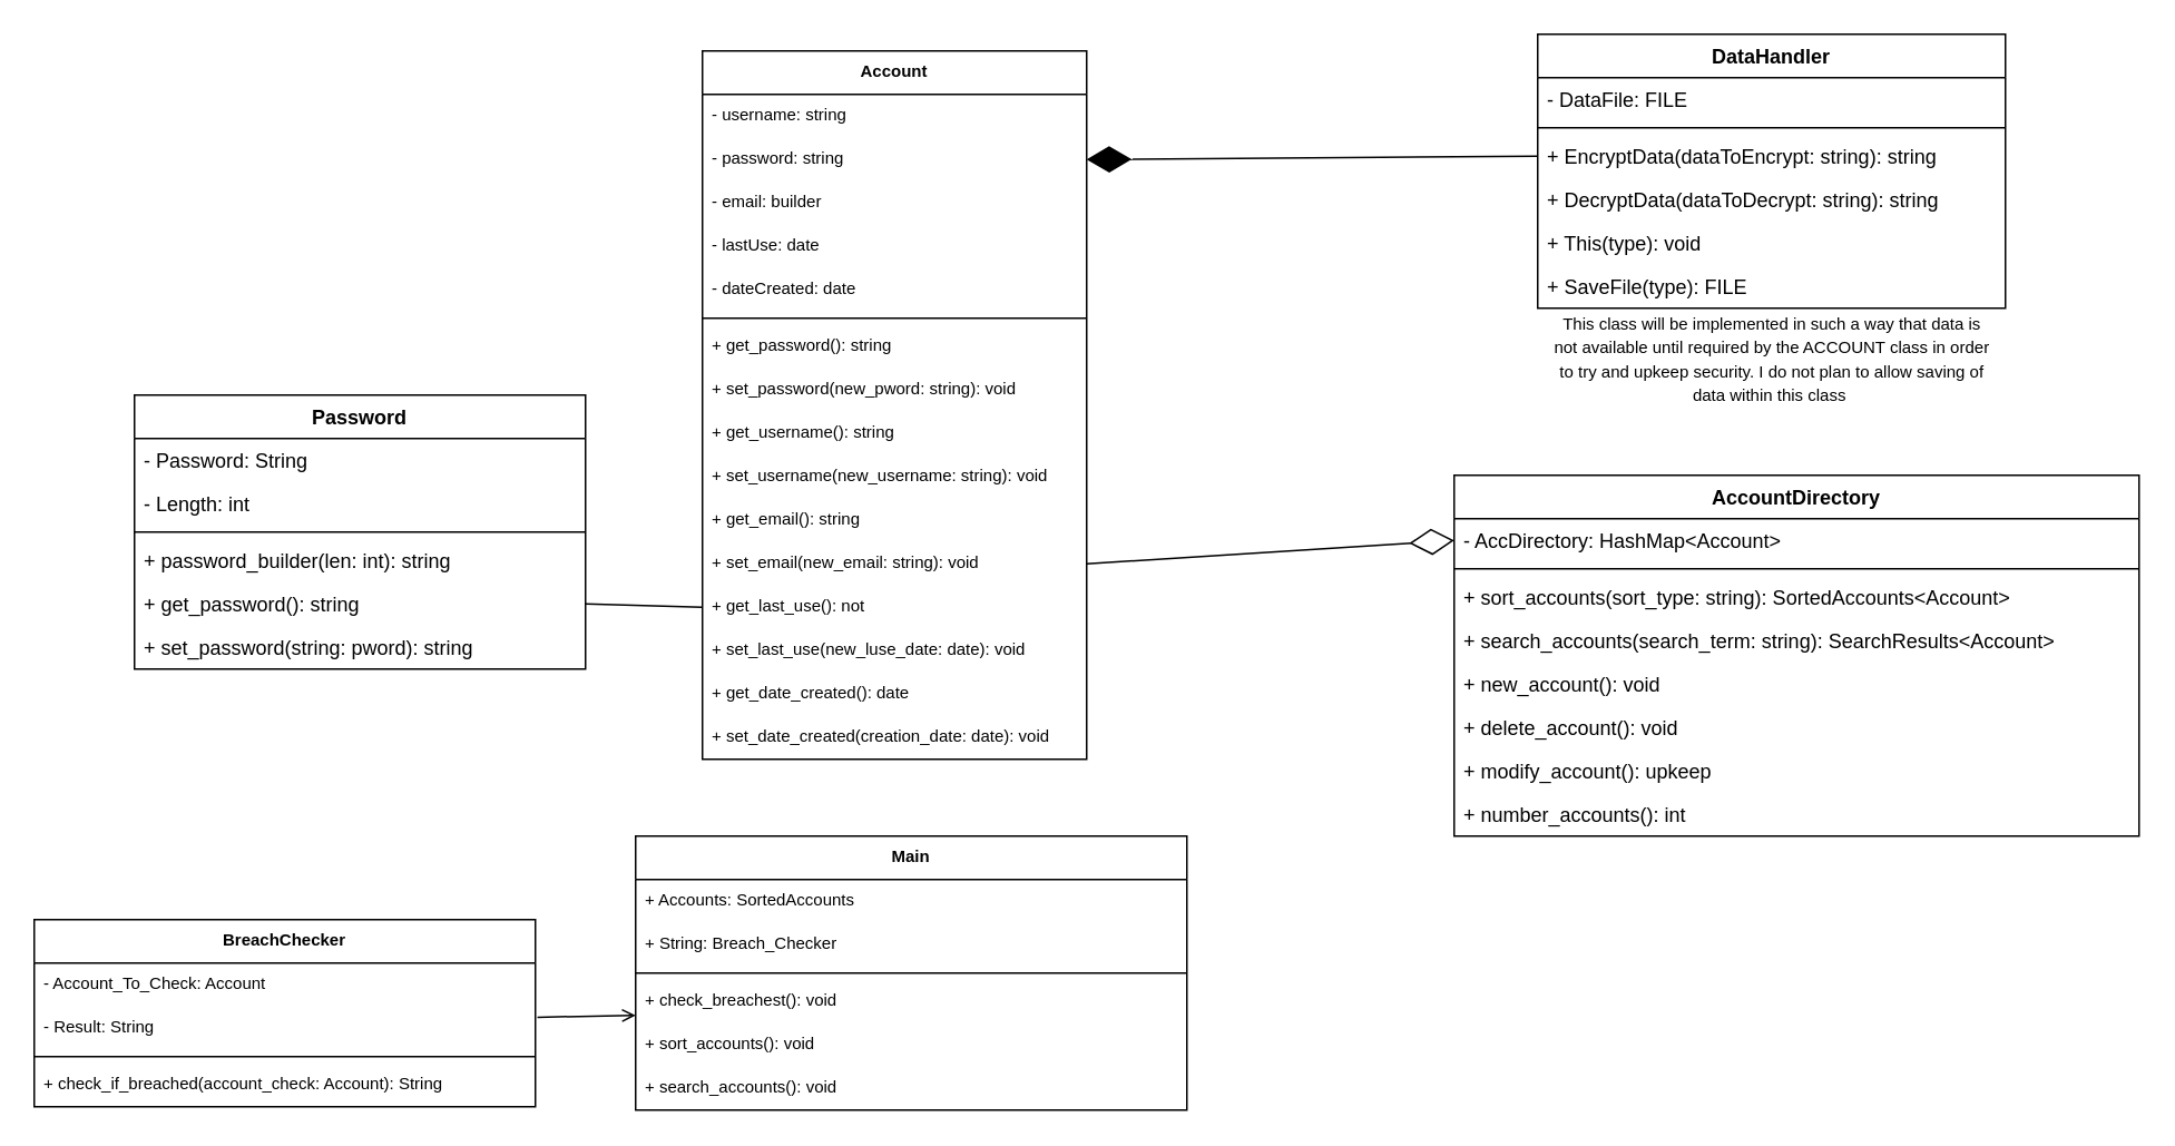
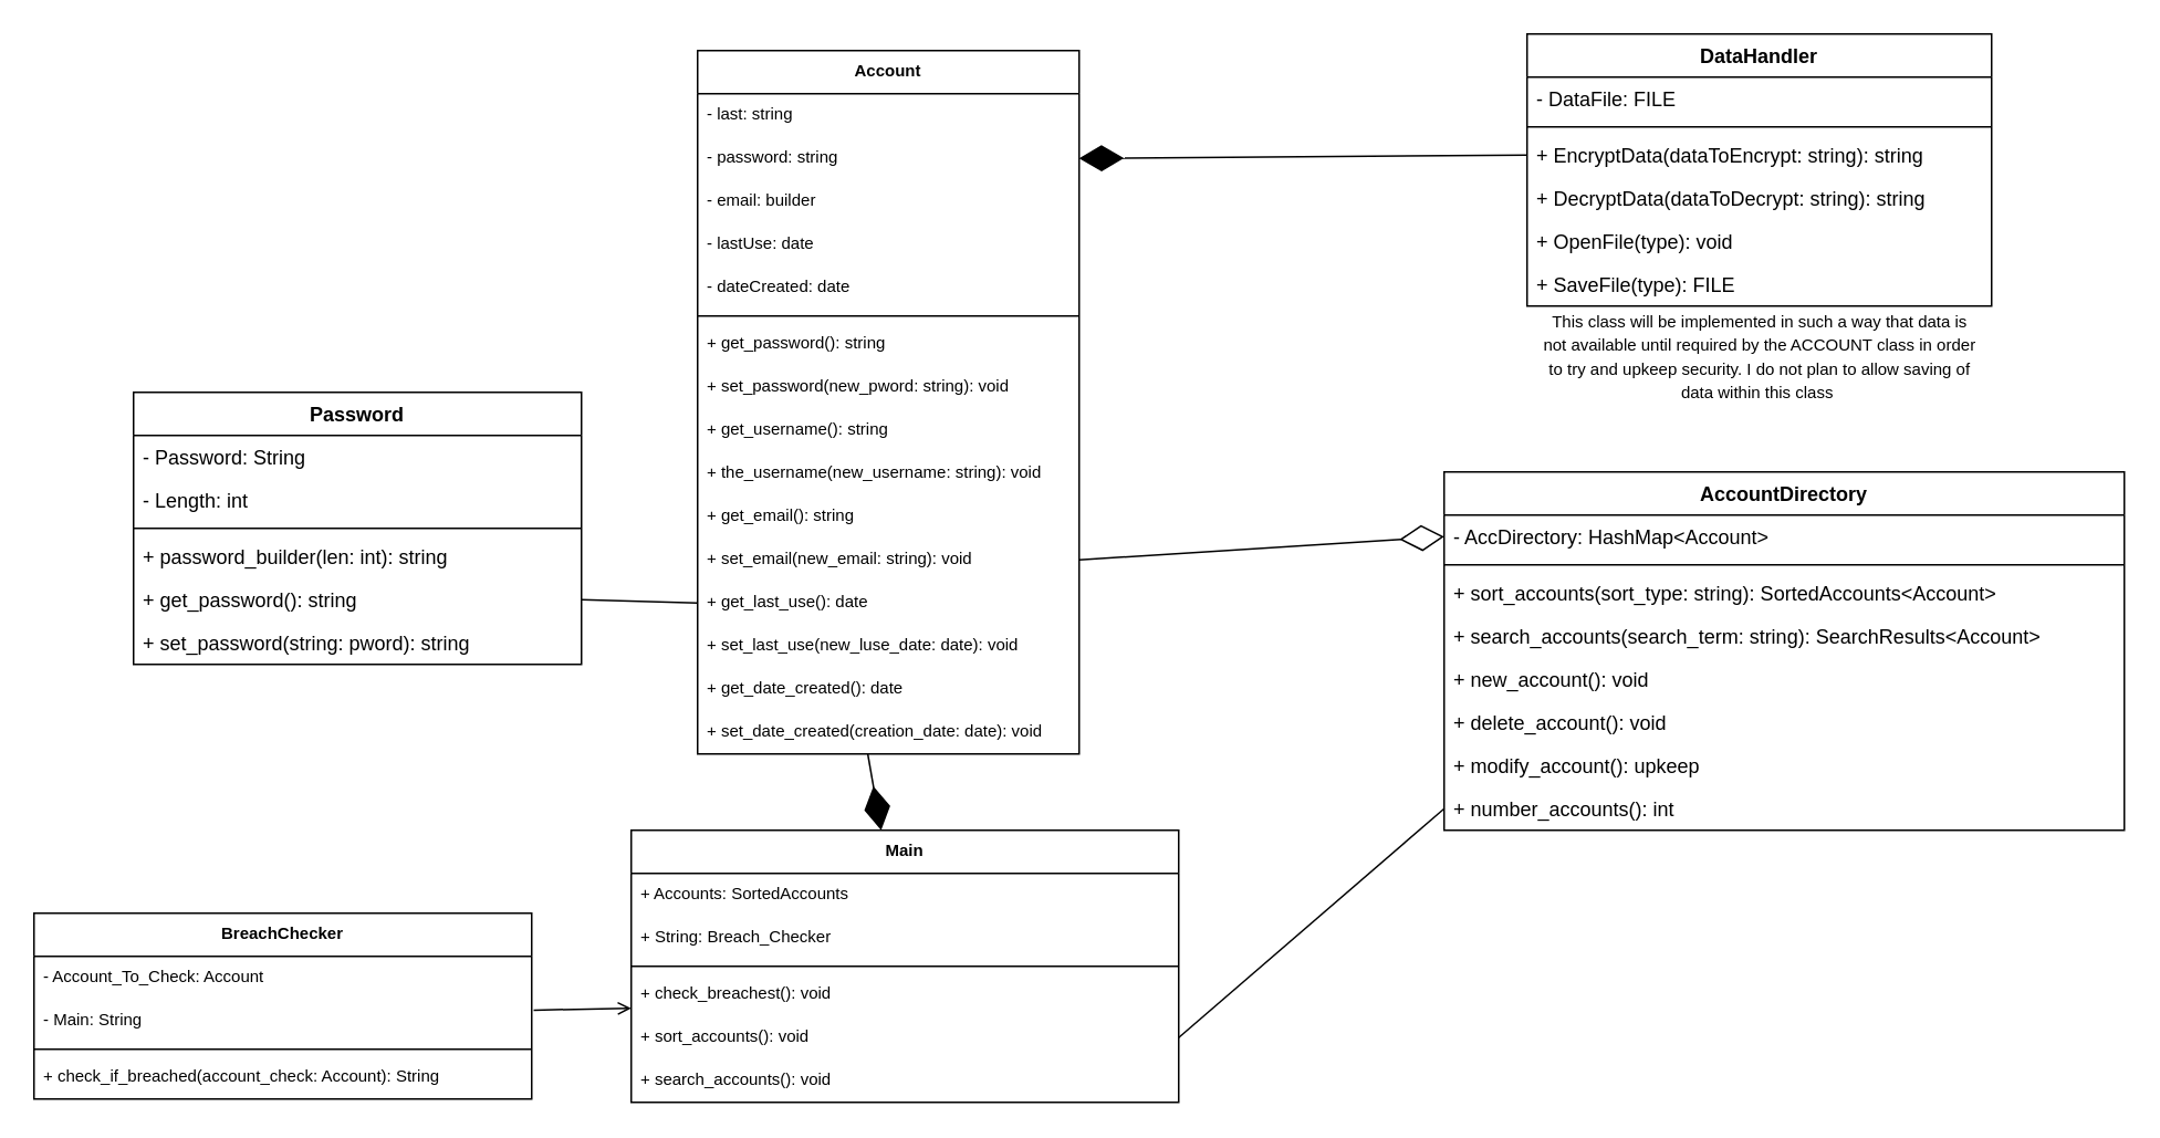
- <mxCell id="20" value="- username: string" style="text;strokeColor=none;fillColor=none;align=left;verticalAlign=top;spacingLeft=4;spacingRight=4;overflow=hidden;rotatable=0;points=[[0,0.5],[1,0.5]];portConstraint=eastwest;fontSize=10;" parent="19" vertex="1"><mxGeometry y="26" width="230" height="26" as="geometry" /></mxCell>
+ <mxCell id="20" value="- last: string" style="text;strokeColor=none;fillColor=none;align=left;verticalAlign=top;spacingLeft=4;spacingRight=4;overflow=hidden;rotatable=0;points=[[0,0.5],[1,0.5]];portConstraint=eastwest;fontSize=10;" parent="19" vertex="1"><mxGeometry y="26" width="230" height="26" as="geometry" /></mxCell>
- <mxCell id="16" value="+ This(type): void" style="text;strokeColor=none;fillColor=none;align=left;verticalAlign=top;spacingLeft=4;spacingRight=4;overflow=hidden;rotatable=0;points=[[0,0.5],[1,0.5]];portConstraint=eastwest;" parent="11" vertex="1"><mxGeometry y="112" width="280" height="26" as="geometry" /></mxCell>
+ <mxCell id="16" value="+ OpenFile(type): void" style="text;strokeColor=none;fillColor=none;align=left;verticalAlign=top;spacingLeft=4;spacingRight=4;overflow=hidden;rotatable=0;points=[[0,0.5],[1,0.5]];portConstraint=eastwest;" parent="11" vertex="1"><mxGeometry y="112" width="280" height="26" as="geometry" /></mxCell>
- <mxCell id="29" value="+ set_username(new_username: string): void" style="text;strokeColor=none;fillColor=none;align=left;verticalAlign=top;spacingLeft=4;spacingRight=4;overflow=hidden;rotatable=0;points=[[0,0.5],[1,0.5]];portConstraint=eastwest;fontSize=10;" parent="19" vertex="1"><mxGeometry y="242" width="230" height="26" as="geometry" /></mxCell>
+ <mxCell id="29" value="+ the_username(new_username: string): void" style="text;strokeColor=none;fillColor=none;align=left;verticalAlign=top;spacingLeft=4;spacingRight=4;overflow=hidden;rotatable=0;points=[[0,0.5],[1,0.5]];portConstraint=eastwest;fontSize=10;" parent="19" vertex="1"><mxGeometry y="242" width="230" height="26" as="geometry" /></mxCell>
- <mxCell id="32" value="+ get_last_use(): not" style="text;strokeColor=none;fillColor=none;align=left;verticalAlign=top;spacingLeft=4;spacingRight=4;overflow=hidden;rotatable=0;points=[[0,0.5],[1,0.5]];portConstraint=eastwest;fontSize=10;" parent="19" vertex="1"><mxGeometry y="320" width="230" height="26" as="geometry" /></mxCell>
+ <mxCell id="32" value="+ get_last_use(): date" style="text;strokeColor=none;fillColor=none;align=left;verticalAlign=top;spacingLeft=4;spacingRight=4;overflow=hidden;rotatable=0;points=[[0,0.5],[1,0.5]];portConstraint=eastwest;fontSize=10;" parent="19" vertex="1"><mxGeometry y="320" width="230" height="26" as="geometry" /></mxCell>
+ <mxCell id="49" value="" style="endArrow=diamondThin;endFill=1;endSize=24;html=1;rounded=0;fontSize=10;exitX=0.446;exitY=1;exitDx=0;exitDy=0;exitPerimeter=0;" parent="1" source="35" target="36" edge="1"><mxGeometry width="160" relative="1" as="geometry"><mxPoint x="510" y="450" as="sourcePoint" /><mxPoint x="580" y="540" as="targetPoint" /></mxGeometry></mxCell>
+ <mxCell id="62" value="" style="endArrow=none;html=1;rounded=0;entryX=0;entryY=0.5;entryDx=0;entryDy=0;exitX=1;exitY=0.5;exitDx=0;exitDy=0;" parent="1" source="41" target="60" edge="1"><mxGeometry width="50" height="50" relative="1" as="geometry"><mxPoint x="640" y="410" as="sourcePoint" /><mxPoint x="690" y="360" as="targetPoint" /></mxGeometry></mxCell>
- <mxCell id="45" value="- Result: String" style="text;strokeColor=none;fillColor=none;align=left;verticalAlign=top;spacingLeft=4;spacingRight=4;overflow=hidden;rotatable=0;points=[[0,0.5],[1,0.5]];portConstraint=eastwest;fontSize=10;" parent="43" vertex="1"><mxGeometry y="52" width="300" height="26" as="geometry" /></mxCell>
+ <mxCell id="45" value="- Main: String" style="text;strokeColor=none;fillColor=none;align=left;verticalAlign=top;spacingLeft=4;spacingRight=4;overflow=hidden;rotatable=0;points=[[0,0.5],[1,0.5]];portConstraint=eastwest;fontSize=10;" parent="43" vertex="1"><mxGeometry y="52" width="300" height="26" as="geometry" /></mxCell>
